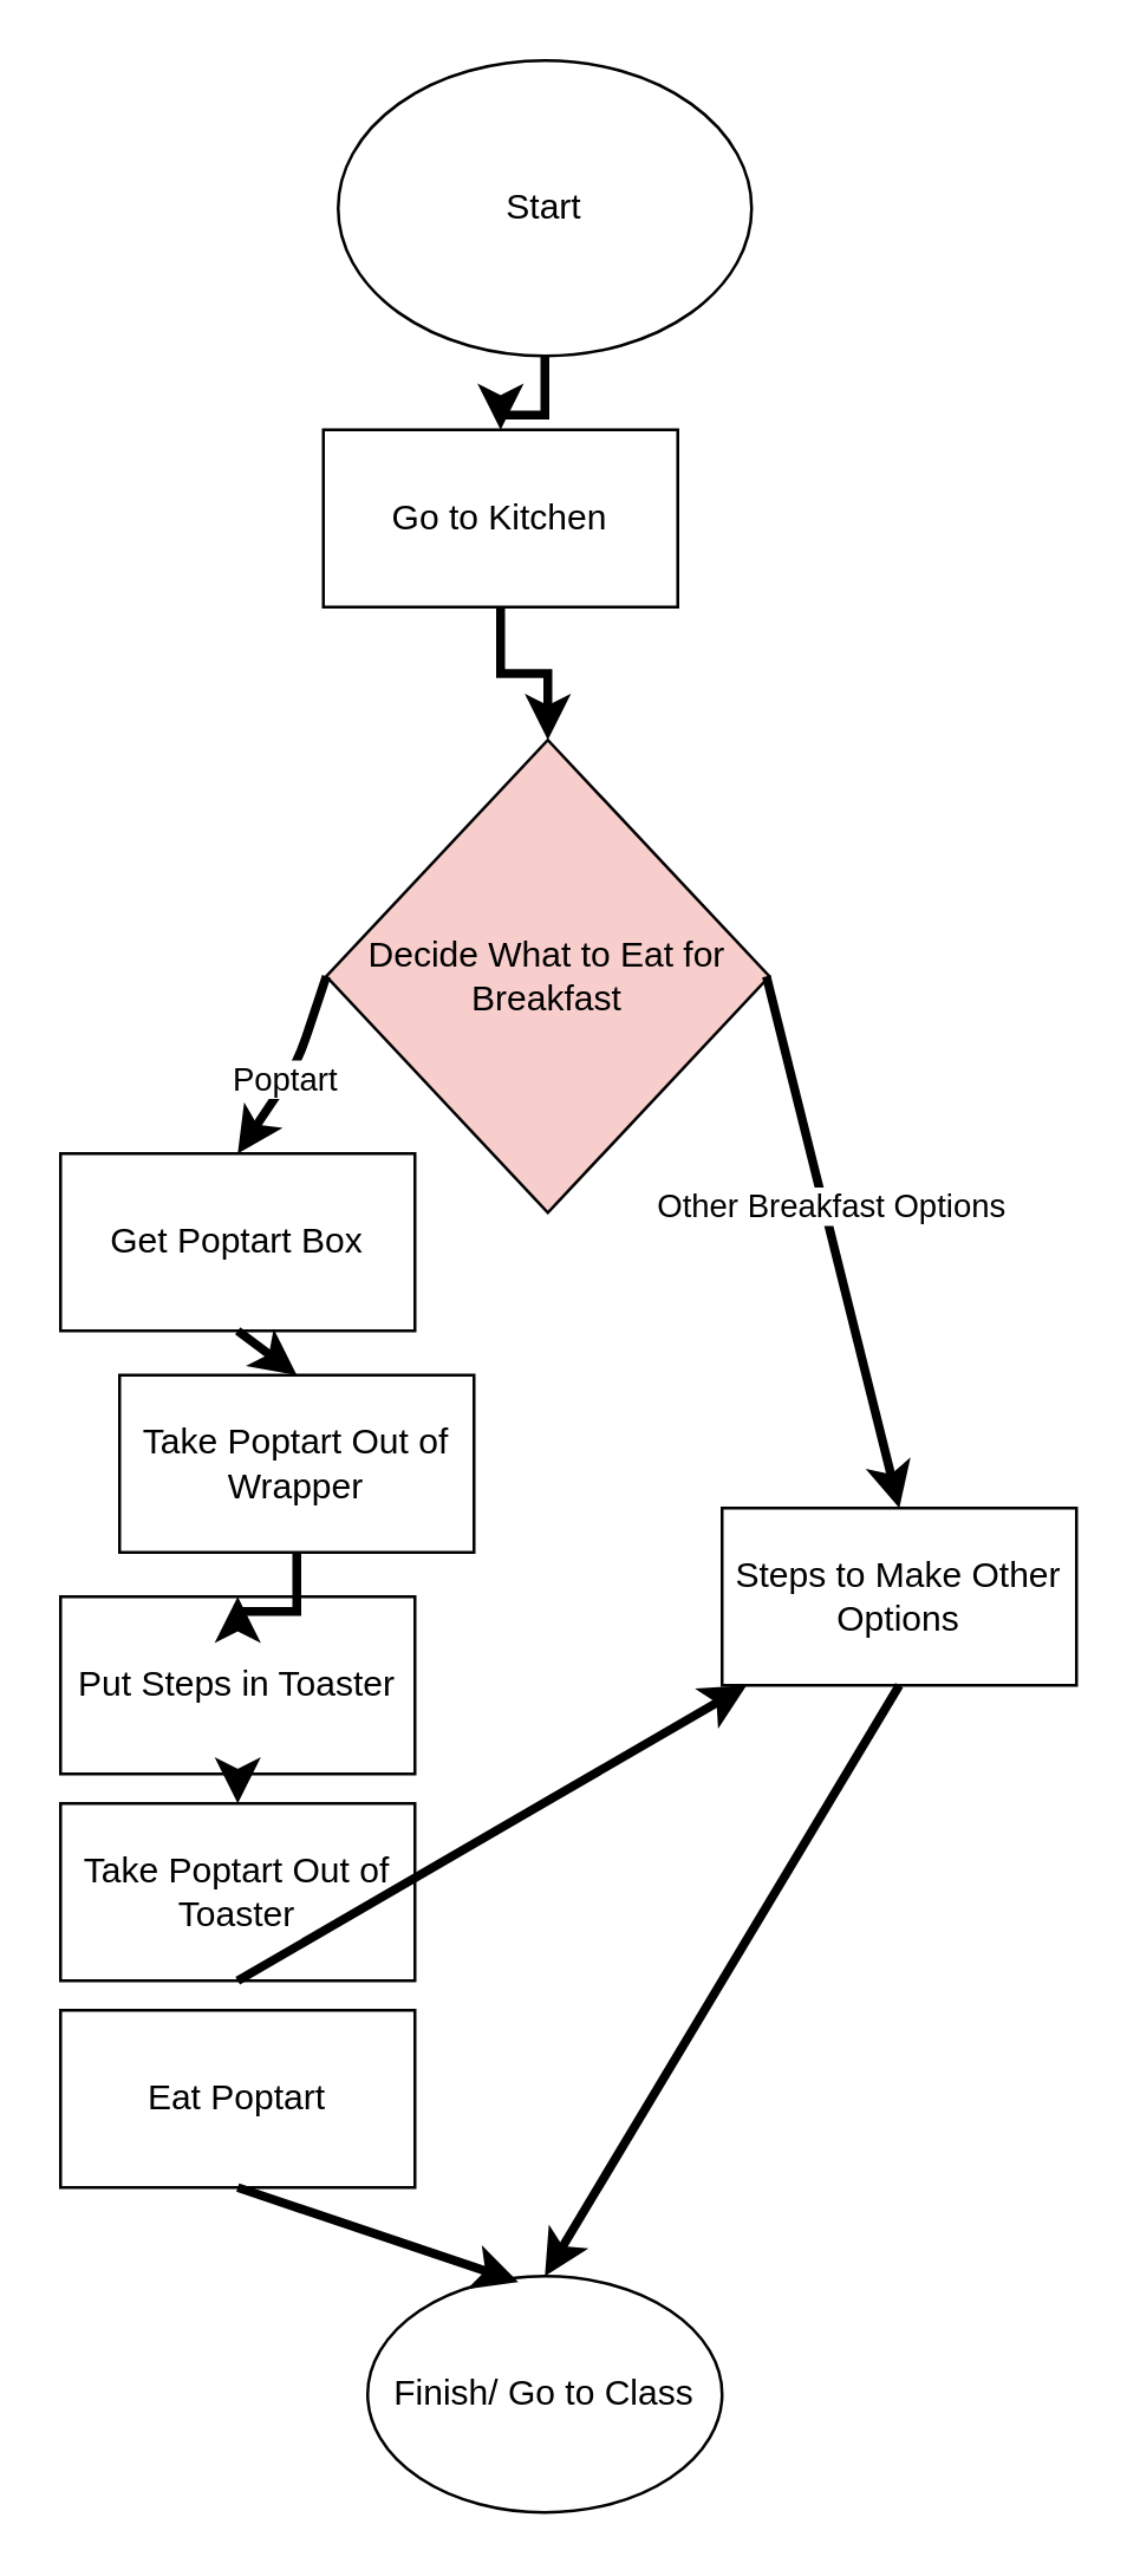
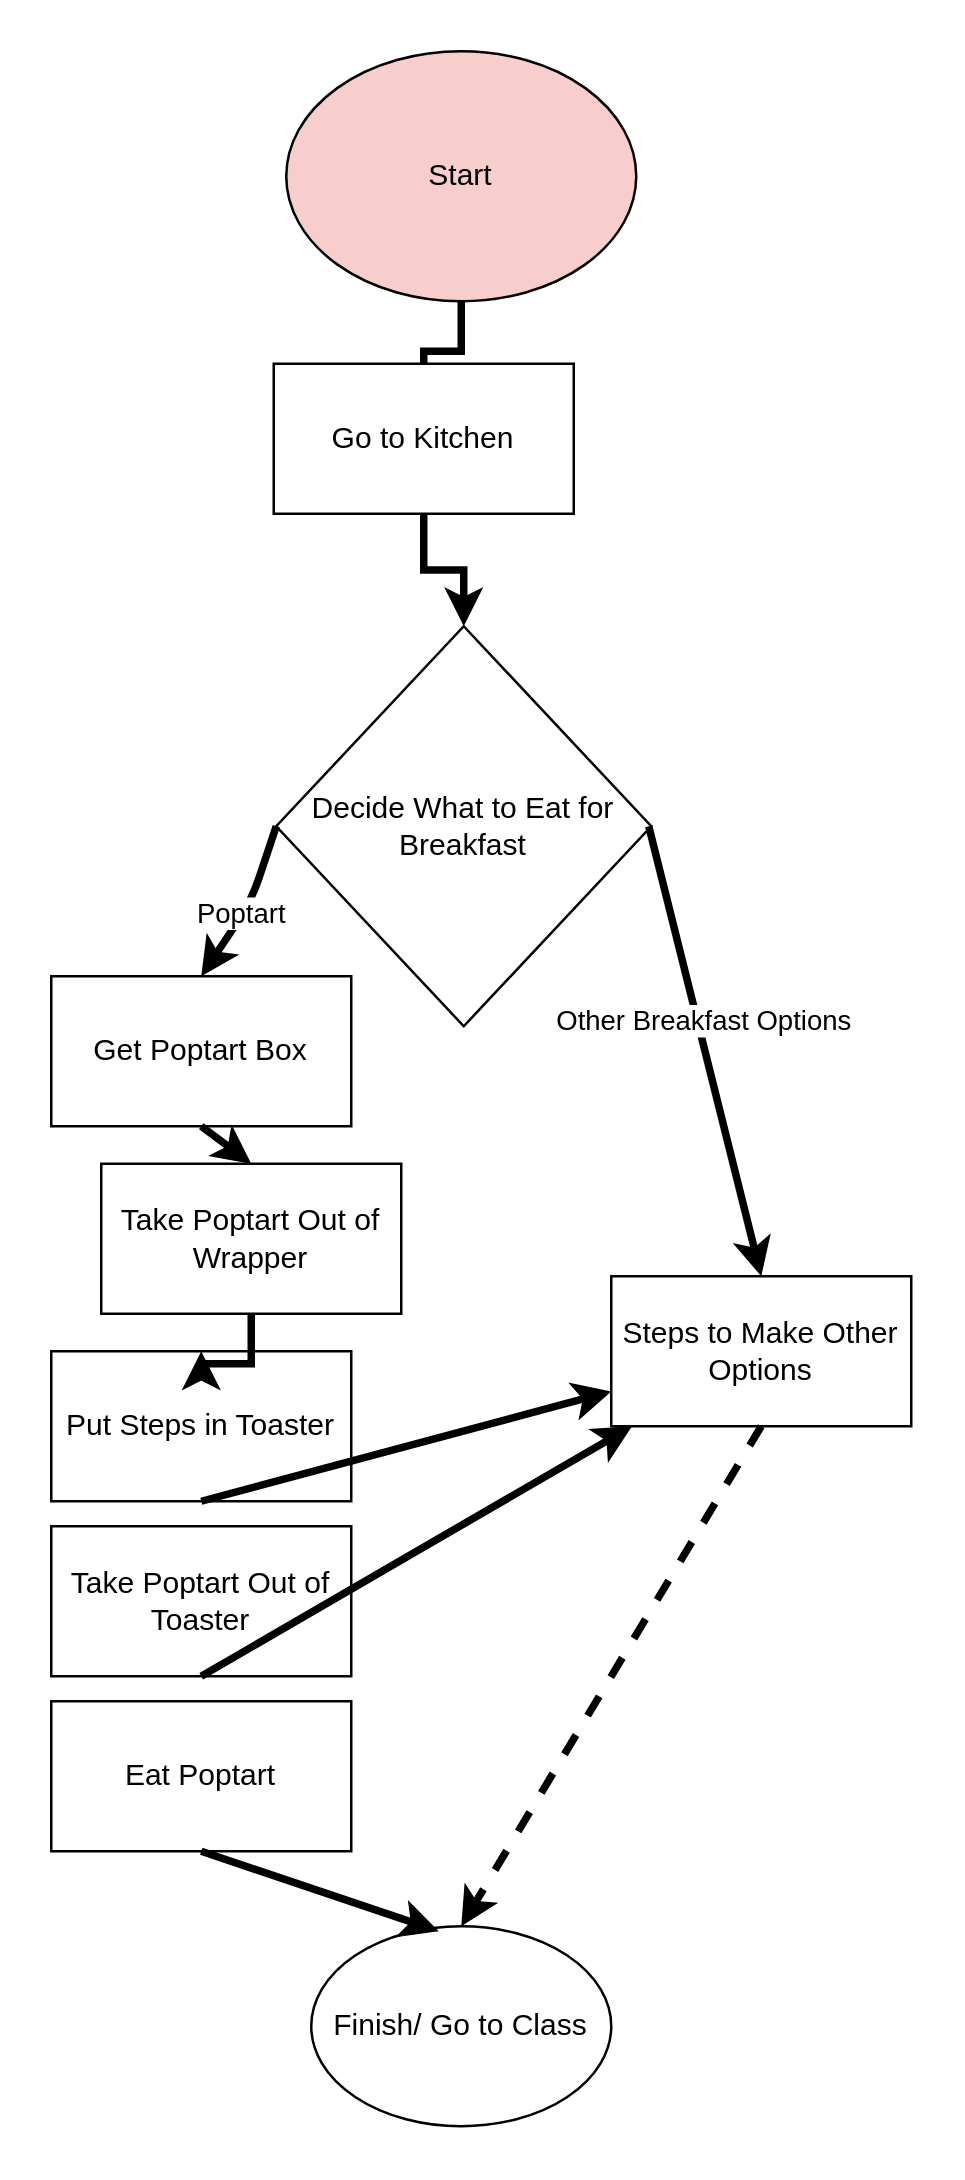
- <mxCell id="3" value="Start" style="ellipse;whiteSpace=wrap;html=1;" parent="1" vertex="1"><mxGeometry x="114" y="20" width="140" height="100" as="geometry" /></mxCell>
+ <mxCell id="3" value="Start" style="ellipse;whiteSpace=wrap;html=1;fillColor=#f8cecc;" parent="1" vertex="1"><mxGeometry x="114" y="20" width="140" height="100" as="geometry" /></mxCell>
- <mxCell id="2" value="" style="edgeStyle=orthogonalEdgeStyle;rounded=0;orthogonalLoop=1;jettySize=auto;html=1;strokeWidth=3;" parent="1" source="3" target="21" edge="1"><mxGeometry relative="1" as="geometry"><mxPoint x="184" y="140" as="targetPoint" /></mxGeometry></mxCell>
+ <mxCell id="2" value="" style="edgeStyle=orthogonalEdgeStyle;rounded=0;orthogonalLoop=1;jettySize=auto;html=1;strokeWidth=3;endArrow=none;" parent="1" source="3" target="21" edge="1"><mxGeometry relative="1" as="geometry"><mxPoint x="184" y="140" as="targetPoint" /></mxGeometry></mxCell>
- <mxCell id="4" value="Decide What to Eat for Breakfast" style="rhombus;whiteSpace=wrap;html=1;strokeWidth=1;perimeterSpacing=0;fillColor=#f8cecc;" parent="1" vertex="1"><mxGeometry x="110" y="250" width="150" height="160" as="geometry" /></mxCell>
+ <mxCell id="4" value="Decide What to Eat for Breakfast" style="rhombus;whiteSpace=wrap;html=1;strokeWidth=1;perimeterSpacing=0;" parent="1" vertex="1"><mxGeometry x="110" y="250" width="150" height="160" as="geometry" /></mxCell>
- <mxCell id="14" value="" style="endArrow=classic;html=1;strokeWidth=3;exitX=0.5;exitY=1;exitDx=0;exitDy=0;entryX=0.5;entryY=0;entryDx=0;entryDy=0;" parent="1" source="5" target="13" edge="1"><mxGeometry width="50" height="50" relative="1" as="geometry"><mxPoint x="184" y="580" as="sourcePoint" /><mxPoint x="234" y="530" as="targetPoint" /></mxGeometry></mxCell>
+ <mxCell id="14" value="" style="endArrow=classic;html=1;strokeWidth=3;exitX=0.5;exitY=1;exitDx=0;exitDy=0;entryX=0.5;entryY=0;entryDx=0;entryDy=0;dashed=1;" parent="1" source="5" target="13" edge="1"><mxGeometry width="50" height="50" relative="1" as="geometry"><mxPoint x="184" y="580" as="sourcePoint" /><mxPoint x="234" y="530" as="targetPoint" /></mxGeometry></mxCell>
- <mxCell id="16" value="" style="endArrow=classic;html=1;strokeWidth=3;exitX=0.5;exitY=1;exitDx=0;exitDy=0;" parent="1" source="10" target="11" edge="1"><mxGeometry width="50" height="50" relative="1" as="geometry"><mxPoint x="214" y="580" as="sourcePoint" /><mxPoint x="264" y="530" as="targetPoint" /></mxGeometry></mxCell>
+ <mxCell id="16" value="" style="endArrow=classic;html=1;strokeWidth=3;exitX=0.5;exitY=1;exitDx=0;exitDy=0;" parent="1" source="10" target="5" edge="1"><mxGeometry width="50" height="50" relative="1" as="geometry"><mxPoint x="214" y="580" as="sourcePoint" /><mxPoint x="264" y="530" as="targetPoint" /></mxGeometry></mxCell>
